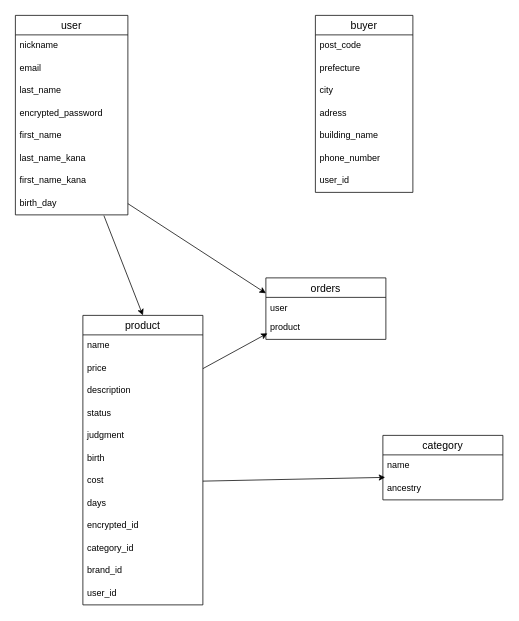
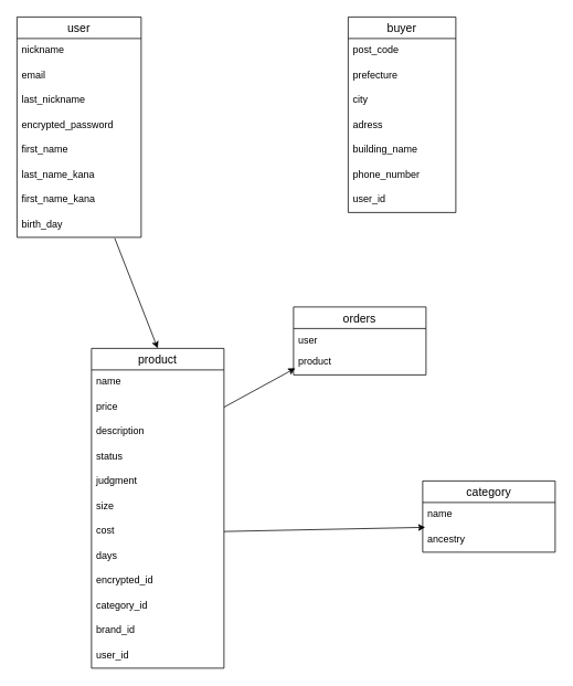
- <mxCell id="5" value="last_name" style="text;strokeColor=none;fillColor=none;spacingLeft=4;spacingRight=4;overflow=hidden;rotatable=0;points=[[0,0.5],[1,0.5]];portConstraint=eastwest;fontSize=12;" vertex="1" parent="2"><mxGeometry y="86" width="150" height="30" as="geometry" /></mxCell>
+ <mxCell id="5" value="last_nickname" style="text;strokeColor=none;fillColor=none;spacingLeft=4;spacingRight=4;overflow=hidden;rotatable=0;points=[[0,0.5],[1,0.5]];portConstraint=eastwest;fontSize=12;" vertex="1" parent="2"><mxGeometry y="86" width="150" height="30" as="geometry" /></mxCell>
- <mxCell id="41" style="edgeStyle=none;rounded=0;orthogonalLoop=1;jettySize=auto;html=1;exitX=1;exitY=0.5;exitDx=0;exitDy=0;entryX=0;entryY=0.25;entryDx=0;entryDy=0;" edge="1" parent="1" source="10" target="37"><mxGeometry relative="1" as="geometry" /></mxCell>
- <mxCell id="25" value="birth" style="text;strokeColor=none;fillColor=none;spacingLeft=4;spacingRight=4;overflow=hidden;rotatable=0;points=[[0,0.5],[1,0.5]];portConstraint=eastwest;fontSize=12;" vertex="1" parent="19"><mxGeometry y="176" width="160" height="30" as="geometry" /></mxCell>
+ <mxCell id="25" value="size" style="text;strokeColor=none;fillColor=none;spacingLeft=4;spacingRight=4;overflow=hidden;rotatable=0;points=[[0,0.5],[1,0.5]];portConstraint=eastwest;fontSize=12;" vertex="1" parent="19"><mxGeometry y="176" width="160" height="30" as="geometry" /></mxCell>
